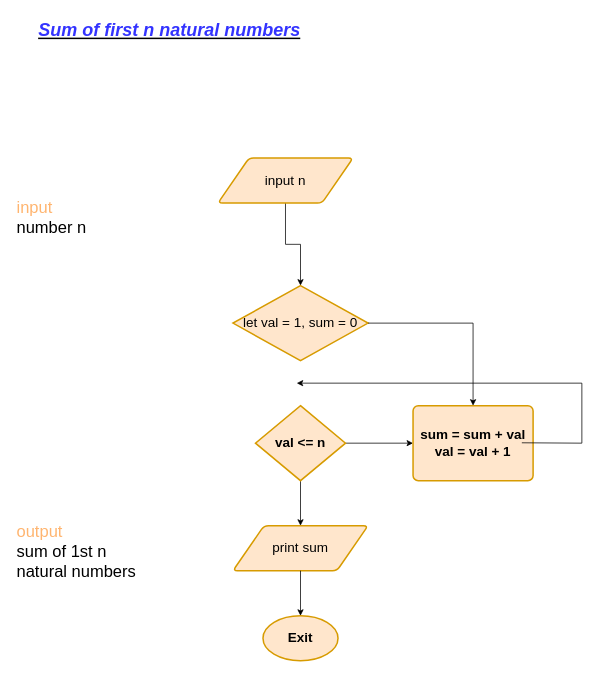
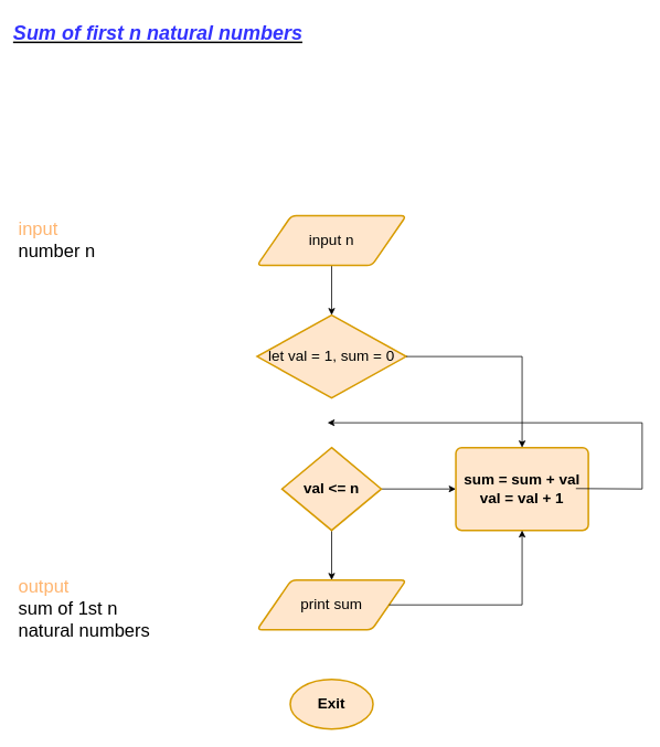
- <mxCell id="18" value="&lt;font style=&quot;color: rgb(51, 51, 255);&quot;&gt;Sum of first n natural numbers&lt;/font&gt;" style="text;html=1;align=center;verticalAlign=middle;resizable=0;points=[];autosize=1;strokeColor=none;fillColor=none;fontSize=24;fontStyle=7" vertex="1" parent="1"><mxGeometry x="55" y="20" width="340" height="40" as="geometry" /></mxCell>
+ <mxCell id="18" value="&lt;font style=&quot;color: rgb(51, 51, 255);&quot;&gt;Sum of first n natural numbers&lt;/font&gt;" style="text;html=1;align=center;verticalAlign=middle;resizable=0;points=[];autosize=1;strokeColor=none;fillColor=none;fontSize=24;fontStyle=7" vertex="1" parent="1"><mxGeometry x="20" y="20" width="340" height="40" as="geometry" /></mxCell>
- <mxCell id="3" value="input n" style="shape=parallelogram;html=1;strokeWidth=2;perimeter=parallelogramPerimeter;whiteSpace=wrap;rounded=1;arcSize=12;size=0.23;fillColor=#ffe6cc;strokeColor=#d79b00;fontSize=18;" vertex="1" parent="1"><mxGeometry x="290" y="210" width="180" height="60" as="geometry" /></mxCell>
+ <mxCell id="3" value="input n" style="shape=parallelogram;html=1;strokeWidth=2;perimeter=parallelogramPerimeter;whiteSpace=wrap;rounded=1;arcSize=12;size=0.23;fillColor=#ffe6cc;strokeColor=#d79b00;fontSize=18;" vertex="1" parent="1"><mxGeometry x="310" y="260" width="180" height="60" as="geometry" /></mxCell>
- <mxCell id="12" style="edgeStyle=orthogonalEdgeStyle;rounded=0;orthogonalLoop=1;jettySize=auto;html=1;entryX=0.5;entryY=0;entryDx=0;entryDy=0;entryPerimeter=0;fontSize=18;" edge="1" parent="1" source="9" target="10"><mxGeometry relative="1" as="geometry" /></mxCell>
+ <mxCell id="12" style="edgeStyle=orthogonalEdgeStyle;rounded=0;orthogonalLoop=1;jettySize=auto;html=1;fontSize=18;" edge="1" parent="1" source="9" target="8"><mxGeometry relative="1" as="geometry" /></mxCell>
